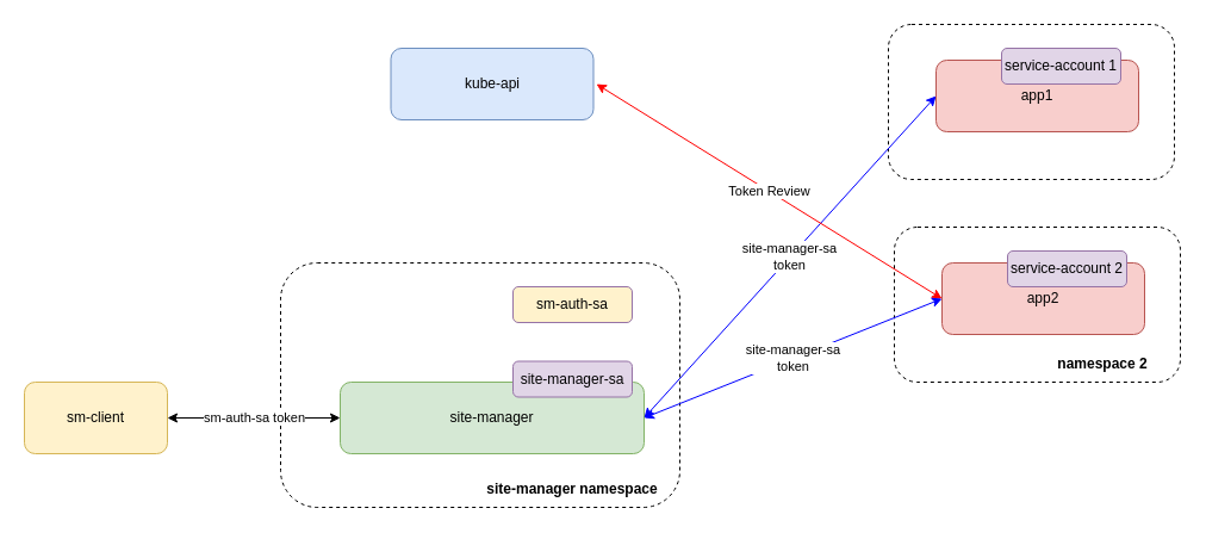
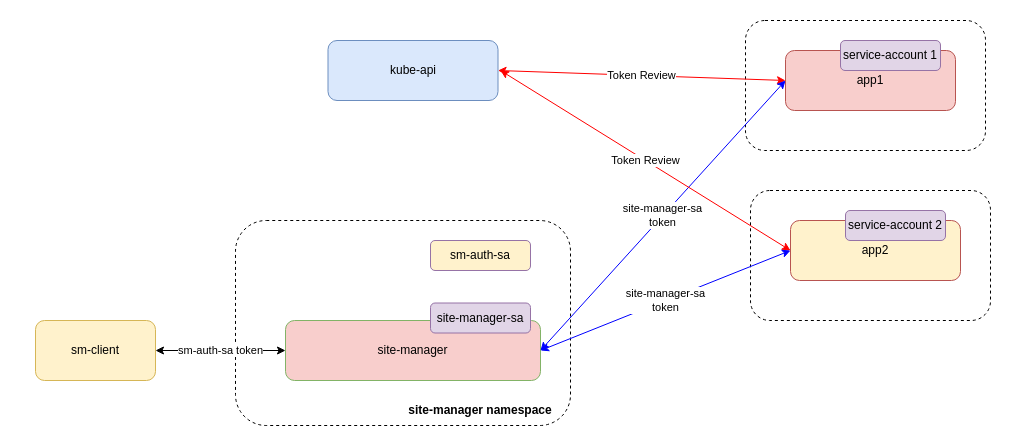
+ <mxCell id="10" value="Token Review" style="endArrow=classic;startArrow=classic;html=1;rounded=0;entryX=0;entryY=0.5;entryDx=0;entryDy=0;exitX=1;exitY=0.5;exitDx=0;exitDy=0;strokeColor=#FF0000;" edge="1" parent="1" source="9" target="12"><mxGeometry width="50" height="50" relative="1" as="geometry"><mxPoint x="570" y="150" as="sourcePoint" /><mxPoint x="620" y="100" as="targetPoint" /></mxGeometry></mxCell>
- <mxCell id="18" value="app2" style="rounded=1;whiteSpace=wrap;html=1;shadow=0;glass=0;sketch=0;fillColor=#f8cecc;strokeColor=#b85450;" vertex="1" parent="1"><mxGeometry x="790" y="220" width="170" height="60" as="geometry" /></mxCell>
+ <mxCell id="18" value="app2" style="rounded=1;whiteSpace=wrap;html=1;shadow=0;glass=0;sketch=0;fillColor=#fff2cc;strokeColor=#b85450;" vertex="1" parent="1"><mxGeometry x="790" y="220" width="170" height="60" as="geometry" /></mxCell>
- <mxCell id="15" value="&lt;b&gt;namespace 2&lt;/b&gt;" style="text;html=1;strokeColor=none;fillColor=none;align=center;verticalAlign=middle;whiteSpace=wrap;rounded=0;shadow=0;glass=0;dashed=1;sketch=0;" vertex="1" parent="1"><mxGeometry x="870" y="290" width="110" height="30" as="geometry" /></mxCell>
- <mxCell id="4" value="sm-client" style="rounded=1;whiteSpace=wrap;html=1;fillColor=#fff2cc;strokeColor=#d6b656;" vertex="1" parent="1"><mxGeometry x="20" y="320" width="120" height="60" as="geometry" /></mxCell>
+ <mxCell id="4" value="sm-client" style="rounded=1;whiteSpace=wrap;html=1;fillColor=#fff2cc;strokeColor=#d6b656;" vertex="1" parent="1"><mxGeometry x="35" y="320" width="120" height="60" as="geometry" /></mxCell>
- <mxCell id="5" value="site-manager" style="rounded=1;whiteSpace=wrap;html=1;fillColor=#d5e8d4;strokeColor=#82b366;" vertex="1" parent="1"><mxGeometry x="285" y="320" width="255" height="60" as="geometry" /></mxCell>
+ <mxCell id="5" value="site-manager" style="rounded=1;whiteSpace=wrap;html=1;fillColor=#f8cecc;strokeColor=#82b366;" vertex="1" parent="1"><mxGeometry x="285" y="320" width="255" height="60" as="geometry" /></mxCell>
